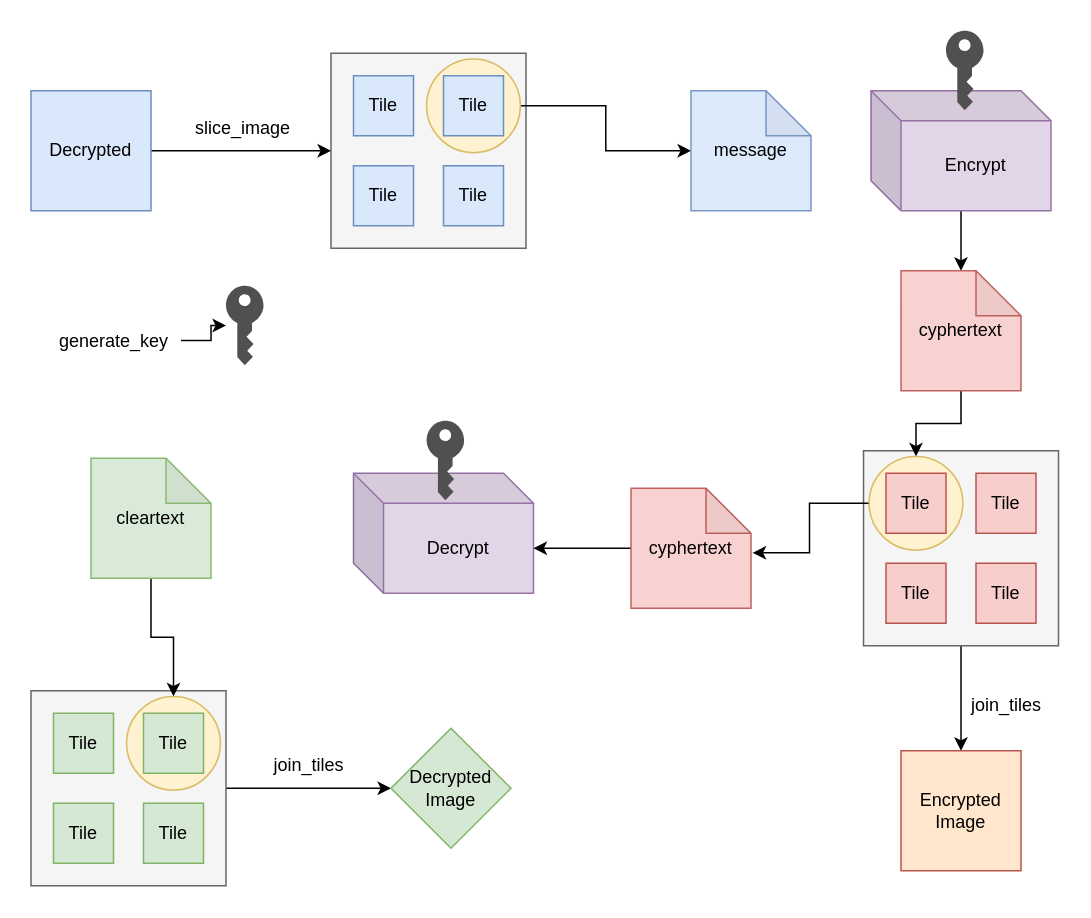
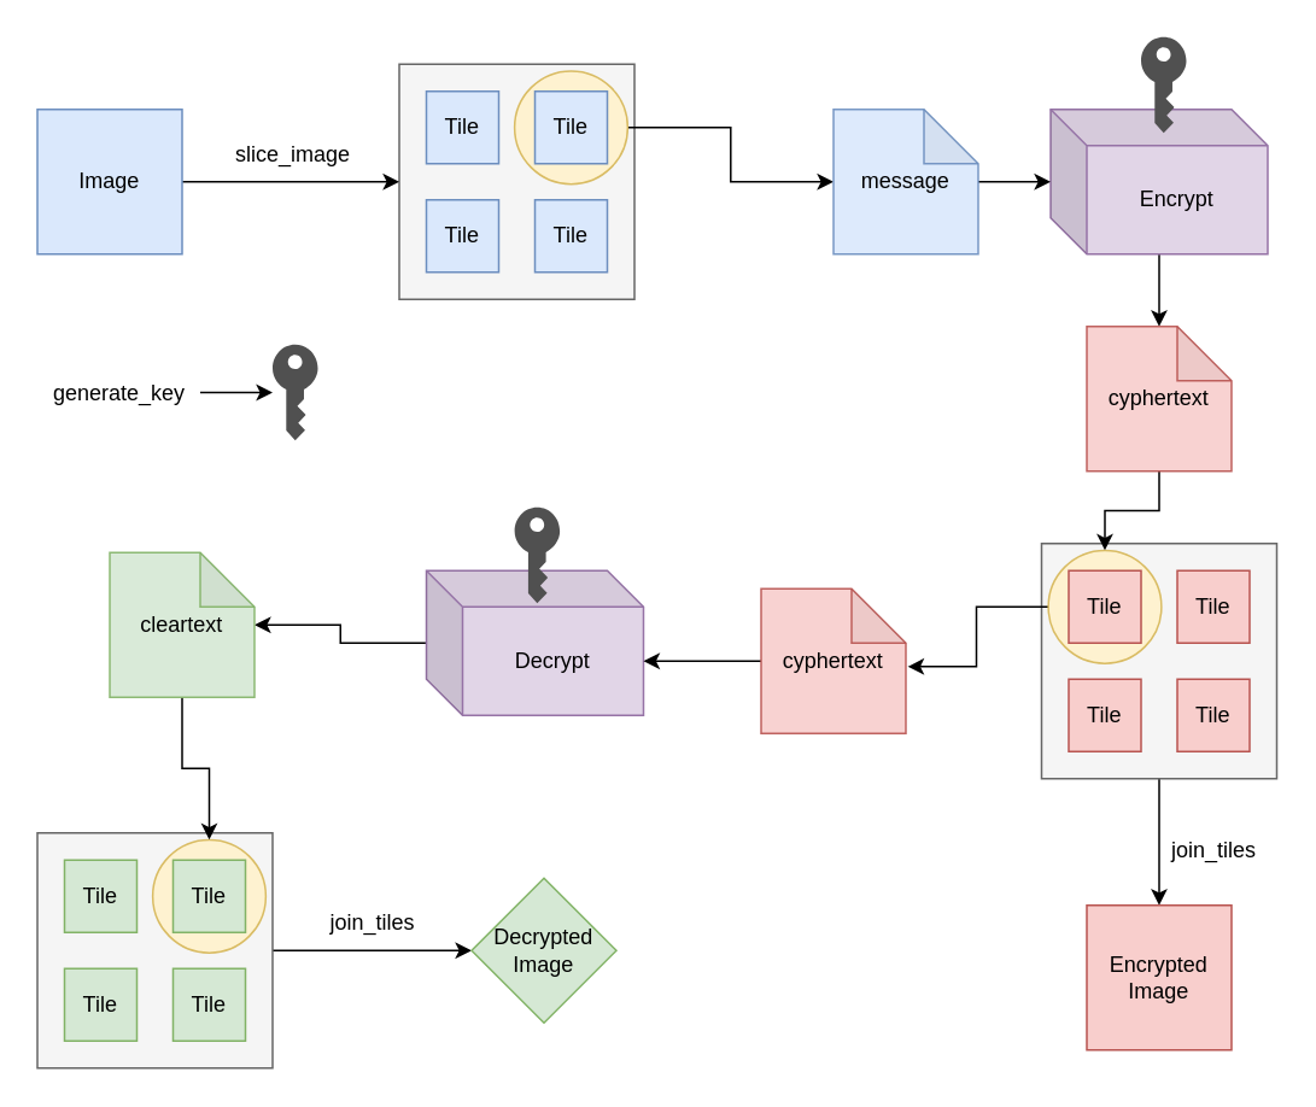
- <mxCell id="9" value="Decrypted" style="whiteSpace=wrap;html=1;aspect=fixed;fillColor=#dae8fc;strokeColor=#6c8ebf;" vertex="1" parent="1"><mxGeometry x="20" y="60" width="80" height="80" as="geometry" /></mxCell>
+ <mxCell id="9" value="Image" style="whiteSpace=wrap;html=1;aspect=fixed;fillColor=#dae8fc;strokeColor=#6c8ebf;" vertex="1" parent="1"><mxGeometry x="20" y="60" width="80" height="80" as="geometry" /></mxCell>
+ <mxCell id="29" value="" style="edgeStyle=orthogonalEdgeStyle;rounded=0;orthogonalLoop=1;jettySize=auto;html=1;fontSize=12;" edge="1" parent="1" source="30" target="14"><mxGeometry relative="1" as="geometry" /></mxCell>
- <mxCell id="12" value="generate_key" style="text;html=1;align=center;verticalAlign=middle;resizable=0;points=[];autosize=1;" vertex="1" parent="1"><mxGeometry x="30" y="216.5" width="90" height="20" as="geometry" /></mxCell>
+ <mxCell id="12" value="generate_key" style="text;html=1;align=center;verticalAlign=middle;resizable=0;points=[];autosize=1;" vertex="1" parent="1"><mxGeometry x="20" y="206.5" width="90" height="20" as="geometry" /></mxCell>
+ <mxCell id="15" value="" style="edgeStyle=orthogonalEdgeStyle;rounded=0;orthogonalLoop=1;jettySize=auto;html=1;fontSize=12;" edge="1" parent="1" source="16" target="45"><mxGeometry relative="1" as="geometry" /></mxCell>
- <mxCell id="33" value="Encrypted Image" style="whiteSpace=wrap;html=1;aspect=fixed;fillColor=#ffe6cc;strokeColor=#b85450;" vertex="1" parent="1"><mxGeometry x="600" y="500" width="80" height="80" as="geometry" /></mxCell>
+ <mxCell id="33" value="Encrypted Image" style="whiteSpace=wrap;html=1;aspect=fixed;fillColor=#f8cecc;strokeColor=#b85450;" vertex="1" parent="1"><mxGeometry x="600" y="500" width="80" height="80" as="geometry" /></mxCell>
